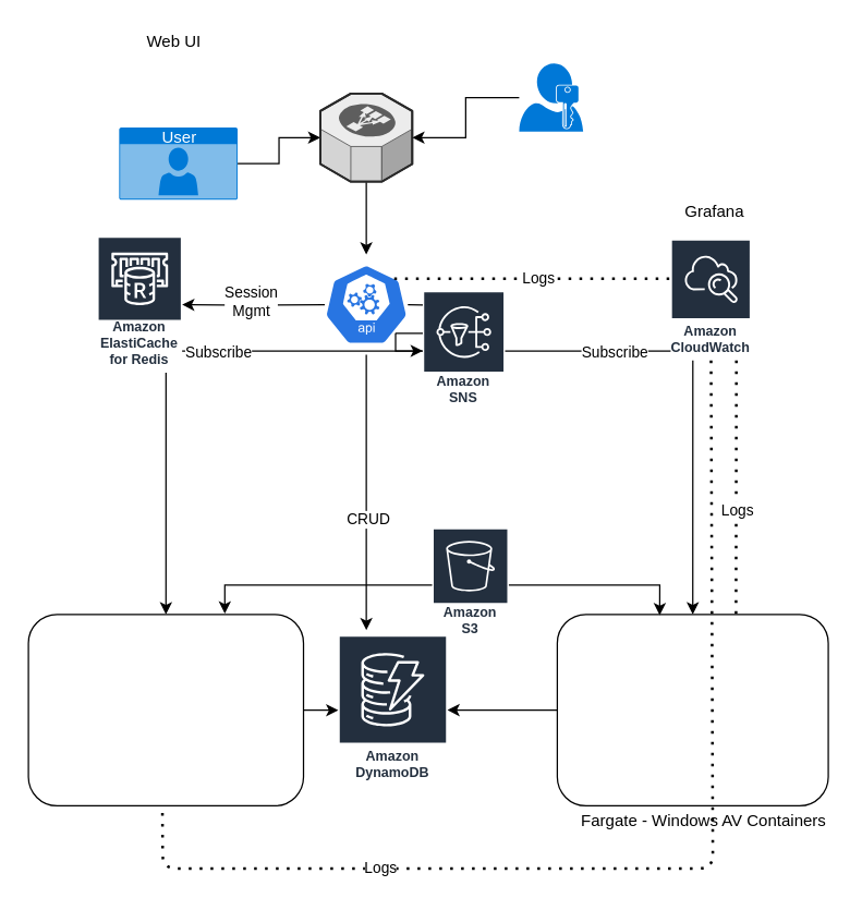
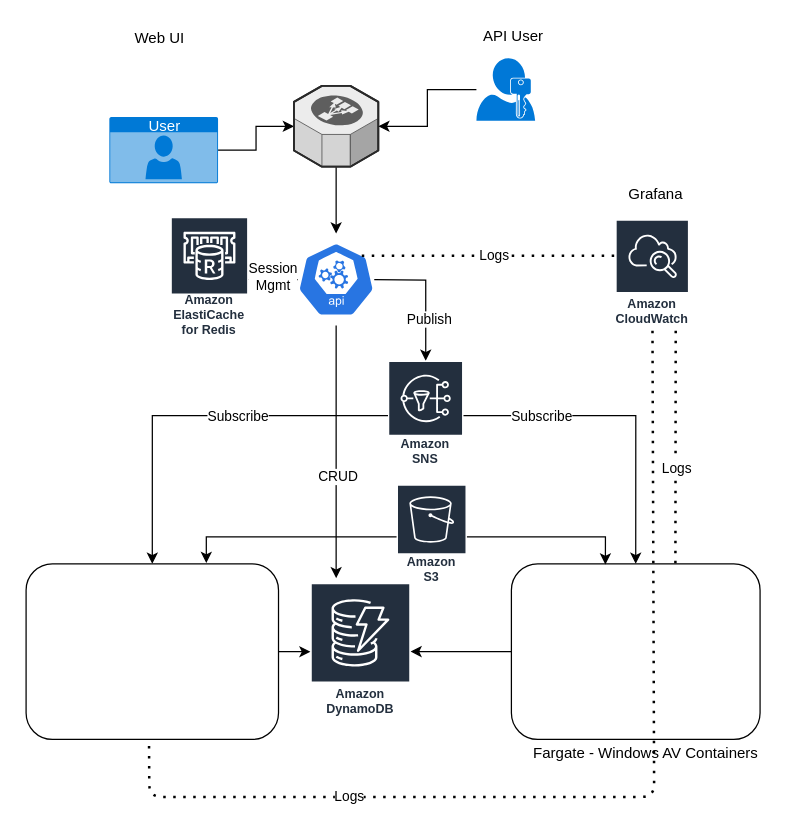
+ <mxCell id="45" value="API User" style="text;html=1;align=center;verticalAlign=middle;resizable=0;points=[];autosize=1;" vertex="1" parent="1"><mxGeometry x="380.75" y="20" width="58" height="18" as="geometry" /></mxCell>
- <mxCell id="22" value="Amazon ElastiCache for Redis" style="outlineConnect=0;fontColor=#232F3E;gradientColor=none;strokeColor=#ffffff;fillColor=#232F3E;dashed=0;verticalLabelPosition=middle;verticalAlign=bottom;align=center;html=1;whiteSpace=wrap;fontSize=10;fontStyle=1;spacing=3;shape=mxgraph.aws4.productIcon;prIcon=mxgraph.aws4.elasticache_for_redis;" vertex="1" parent="1"><mxGeometry x="71" y="173" width="62.25" height="100" as="geometry" /></mxCell>
+ <mxCell id="22" value="Amazon ElastiCache for Redis" style="outlineConnect=0;fontColor=#232F3E;gradientColor=none;strokeColor=#ffffff;fillColor=#232F3E;dashed=0;verticalLabelPosition=middle;verticalAlign=bottom;align=center;html=1;whiteSpace=wrap;fontSize=10;fontStyle=1;spacing=3;shape=mxgraph.aws4.productIcon;prIcon=mxgraph.aws4.elasticache_for_redis;" vertex="1" parent="1"><mxGeometry x="136" y="173" width="62.25" height="100" as="geometry" /></mxCell>
- <mxCell id="14" value="Amazon SNS" style="outlineConnect=0;fontColor=#232F3E;gradientColor=none;strokeColor=#ffffff;fillColor=#232F3E;dashed=0;verticalLabelPosition=middle;verticalAlign=bottom;align=center;html=1;whiteSpace=wrap;fontSize=10;fontStyle=1;spacing=3;shape=mxgraph.aws4.productIcon;prIcon=mxgraph.aws4.sns;" vertex="1" parent="1"><mxGeometry x="310" y="213" width="60.25" height="88" as="geometry" /></mxCell>
+ <mxCell id="14" value="Amazon SNS" style="outlineConnect=0;fontColor=#232F3E;gradientColor=none;strokeColor=#ffffff;fillColor=#232F3E;dashed=0;verticalLabelPosition=middle;verticalAlign=bottom;align=center;html=1;whiteSpace=wrap;fontSize=10;fontStyle=1;spacing=3;shape=mxgraph.aws4.productIcon;prIcon=mxgraph.aws4.sns;" vertex="1" parent="1"><mxGeometry x="310" y="288" width="60.25" height="88" as="geometry" /></mxCell>
